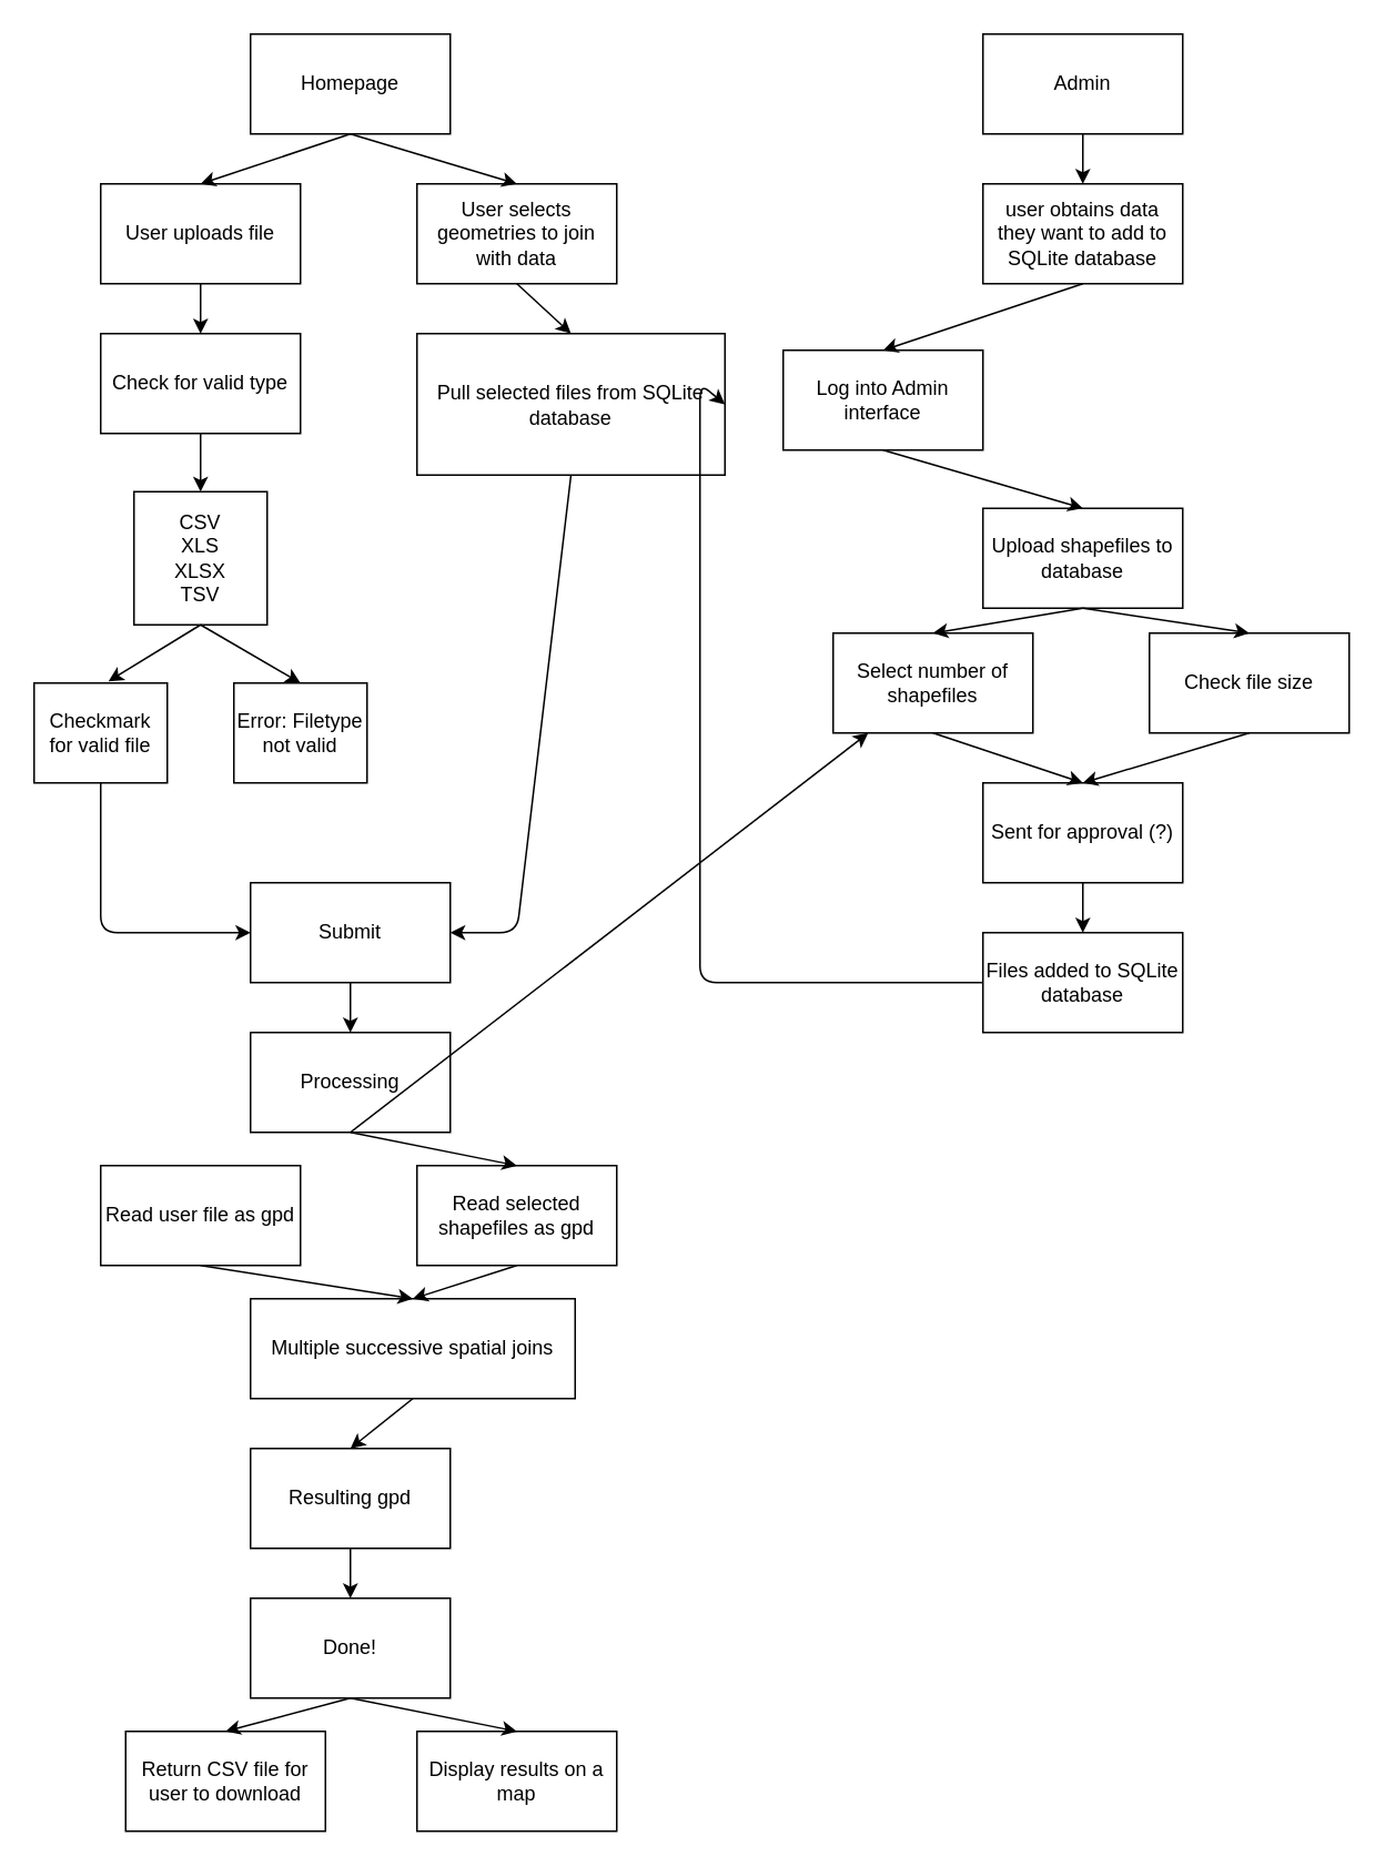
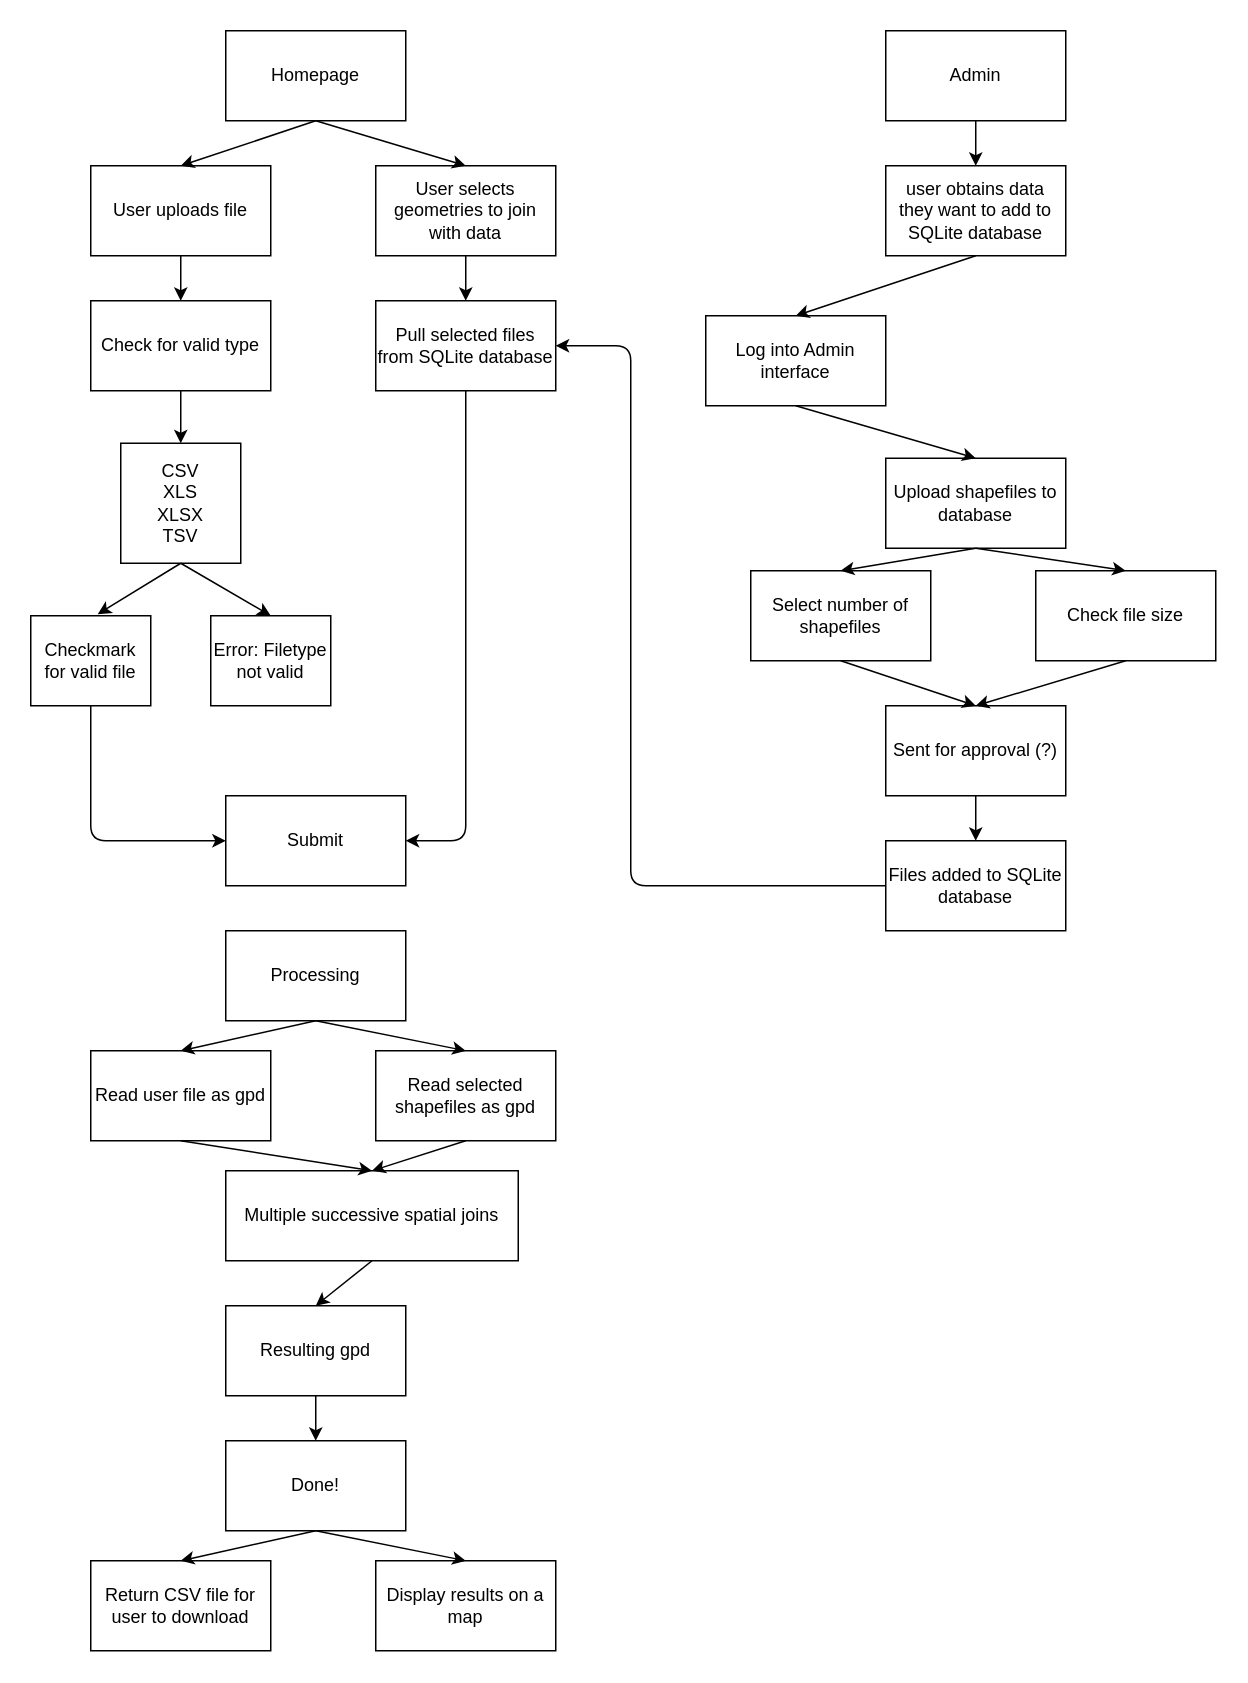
- <mxCell id="13" value="Pull selected files from SQLite database" parent="1" style="rounded=0;whiteSpace=wrap;html=1;" vertex="1"><mxGeometry x="250" y="200" as="geometry" height="85" width="185" /></mxCell>
+ <mxCell id="13" value="Pull selected files from SQLite database" parent="1" style="rounded=0;whiteSpace=wrap;html=1;" vertex="1"><mxGeometry as="geometry" height="60" width="120" x="250" y="200" /></mxCell>
- <mxCell id="26" value="" parent="1" style="endArrow=classic;html=1;exitX=0.5;exitY=1;exitDx=0;exitDy=0;" edge="1" source="20" target="41"><mxGeometry as="geometry" height="50" width="50" relative="1"><mxPoint as="sourcePoint" x="80" y="700" /><mxPoint as="targetPoint" x="130" y="650" /></mxGeometry></mxCell>
+ <mxCell id="26" value="" parent="1" style="endArrow=classic;html=1;exitX=0.5;exitY=1;exitDx=0;exitDy=0;entryX=0.5;entryY=0;entryDx=0;entryDy=0;" edge="1" source="20" target="21"><mxGeometry as="geometry" height="50" width="50" relative="1"><mxPoint as="sourcePoint" x="80" y="700" /><mxPoint as="targetPoint" x="130" y="650" /></mxGeometry></mxCell>
- <mxCell id="25" value="" parent="1" style="endArrow=classic;html=1;exitX=0.5;exitY=1;exitDx=0;exitDy=0;entryX=0.5;entryY=0;entryDx=0;entryDy=0;" edge="1" source="14" target="20"><mxGeometry as="geometry" height="50" width="50" relative="1"><mxPoint as="sourcePoint" x="190" y="640" /><mxPoint as="targetPoint" x="240" y="590" /></mxGeometry></mxCell>
- <mxCell id="31" value="Return CSV file for user to download" parent="1" style="rounded=0;whiteSpace=wrap;html=1;" vertex="1"><mxGeometry x="75" y="1040" as="geometry" height="60" width="120" /></mxCell>
+ <mxCell id="31" value="Return CSV file for user to download" parent="1" style="rounded=0;whiteSpace=wrap;html=1;" vertex="1"><mxGeometry as="geometry" height="60" width="120" x="60" y="1040" /></mxCell>
